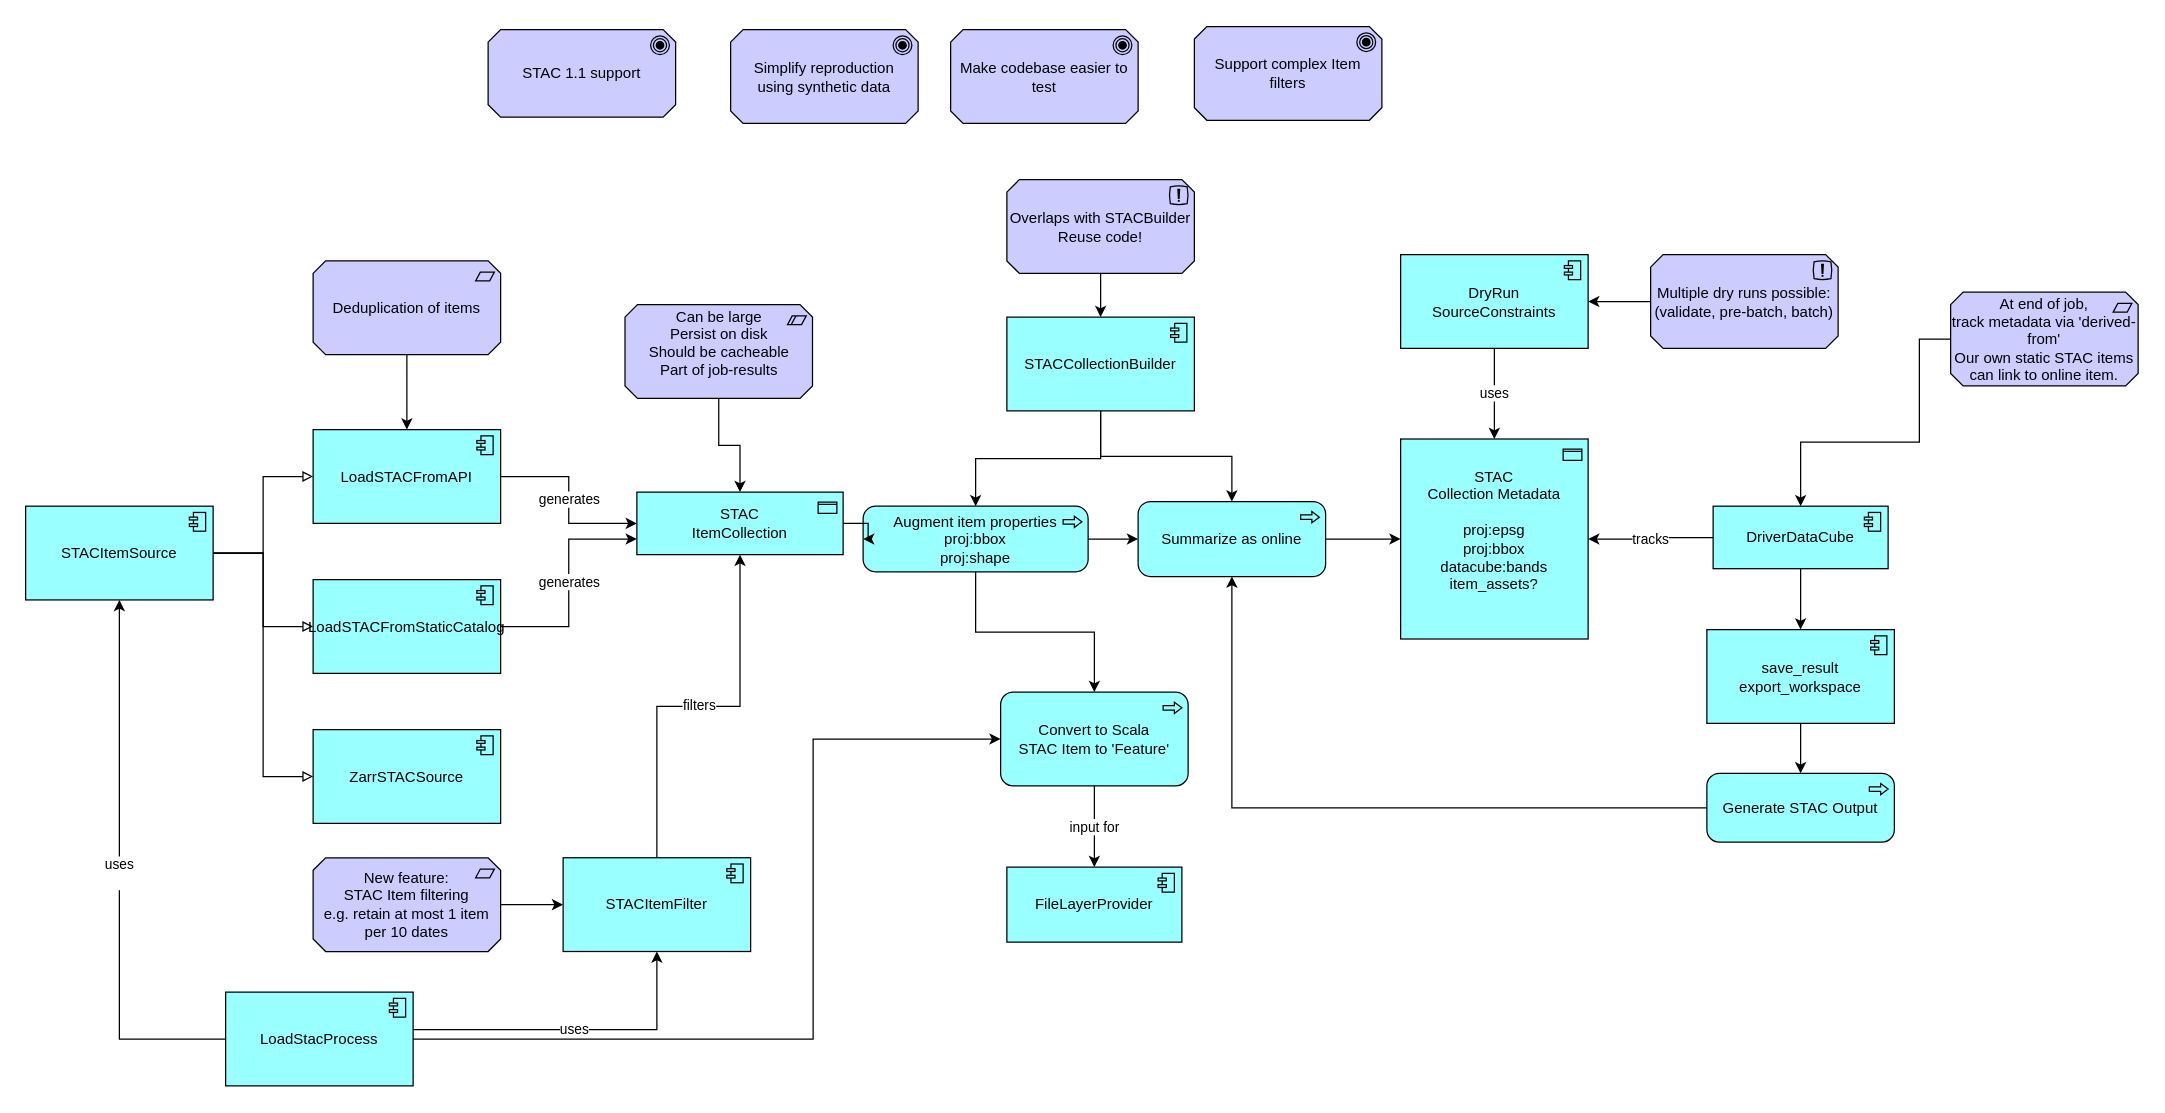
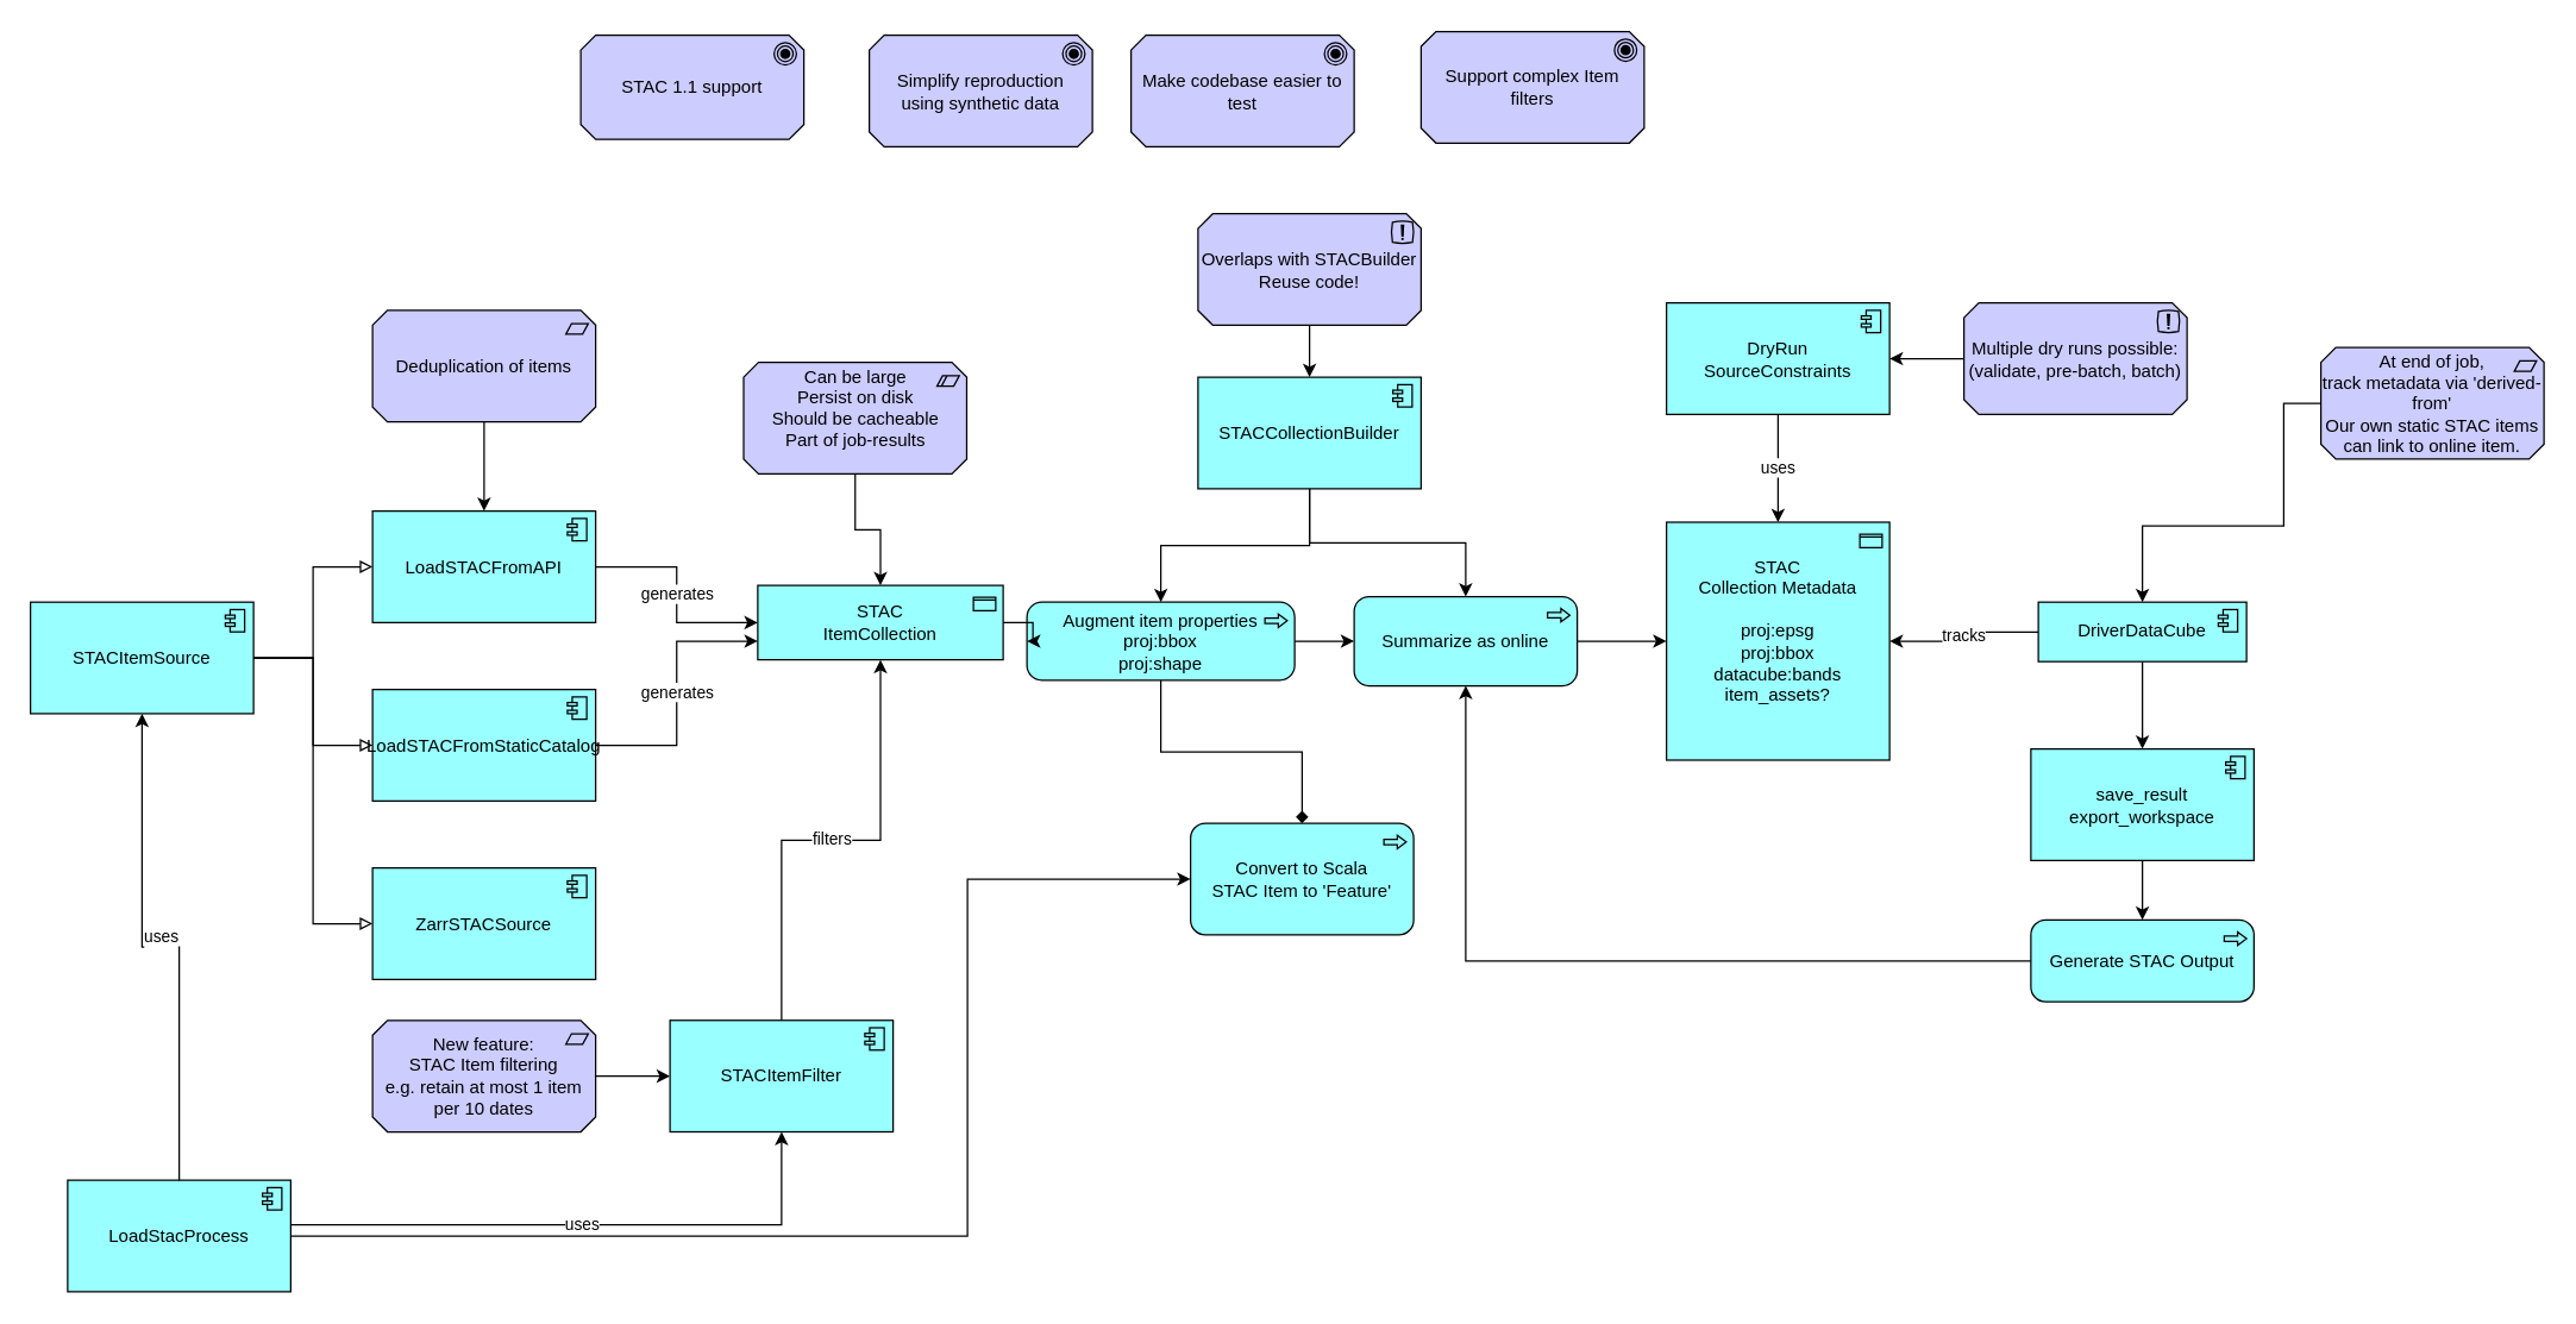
- <mxCell id="33" value="DriverDataCube" style="html=1;outlineConnect=0;whiteSpace=wrap;fillColor=#99ffff;shape=mxgraph.archimate3.application;appType=comp;archiType=square;" vertex="1" parent="1"><mxGeometry x="1370" y="404.25" width="140" height="50" as="geometry" /></mxCell>
+ <mxCell id="33" value="DriverDataCube" style="html=1;outlineConnect=0;whiteSpace=wrap;fillColor=#99ffff;shape=mxgraph.archimate3.application;appType=comp;archiType=square;" vertex="1" parent="1"><mxGeometry x="1370" y="404.25" width="140" height="40" as="geometry" /></mxCell>
- <mxCell id="19" style="edgeStyle=orthogonalEdgeStyle;rounded=0;orthogonalLoop=1;jettySize=auto;html=1;" edge="1" parent="1" source="20" target="28"><mxGeometry relative="1" as="geometry" /></mxCell>
+ <mxCell id="19" style="edgeStyle=orthogonalEdgeStyle;rounded=0;orthogonalLoop=1;jettySize=auto;html=1;endArrow=diamond;" edge="1" parent="1" source="20" target="28"><mxGeometry relative="1" as="geometry" /></mxCell>
- <mxCell id="27" value="input for" style="edgeStyle=orthogonalEdgeStyle;rounded=0;orthogonalLoop=1;jettySize=auto;html=1;" edge="1" parent="1" source="28" target="26"><mxGeometry relative="1" as="geometry" /></mxCell>
- <mxCell id="26" value="FileLayerProvider" style="html=1;outlineConnect=0;whiteSpace=wrap;fillColor=#99ffff;shape=mxgraph.archimate3.application;appType=comp;archiType=square;" vertex="1" parent="1"><mxGeometry x="805" y="693" width="140" height="60" as="geometry" /></mxCell>
- <mxCell id="30" value="LoadStacProcess" style="html=1;outlineConnect=0;whiteSpace=wrap;fillColor=#99ffff;shape=mxgraph.archimate3.application;appType=comp;archiType=square;" vertex="1" parent="1"><mxGeometry x="180" y="793" width="150" height="75" as="geometry" /></mxCell>
+ <mxCell id="30" value="LoadStacProcess" style="html=1;outlineConnect=0;whiteSpace=wrap;fillColor=#99ffff;shape=mxgraph.archimate3.application;appType=comp;archiType=square;" vertex="1" parent="1"><mxGeometry x="45" y="793" width="150" height="75" as="geometry" /></mxCell>
